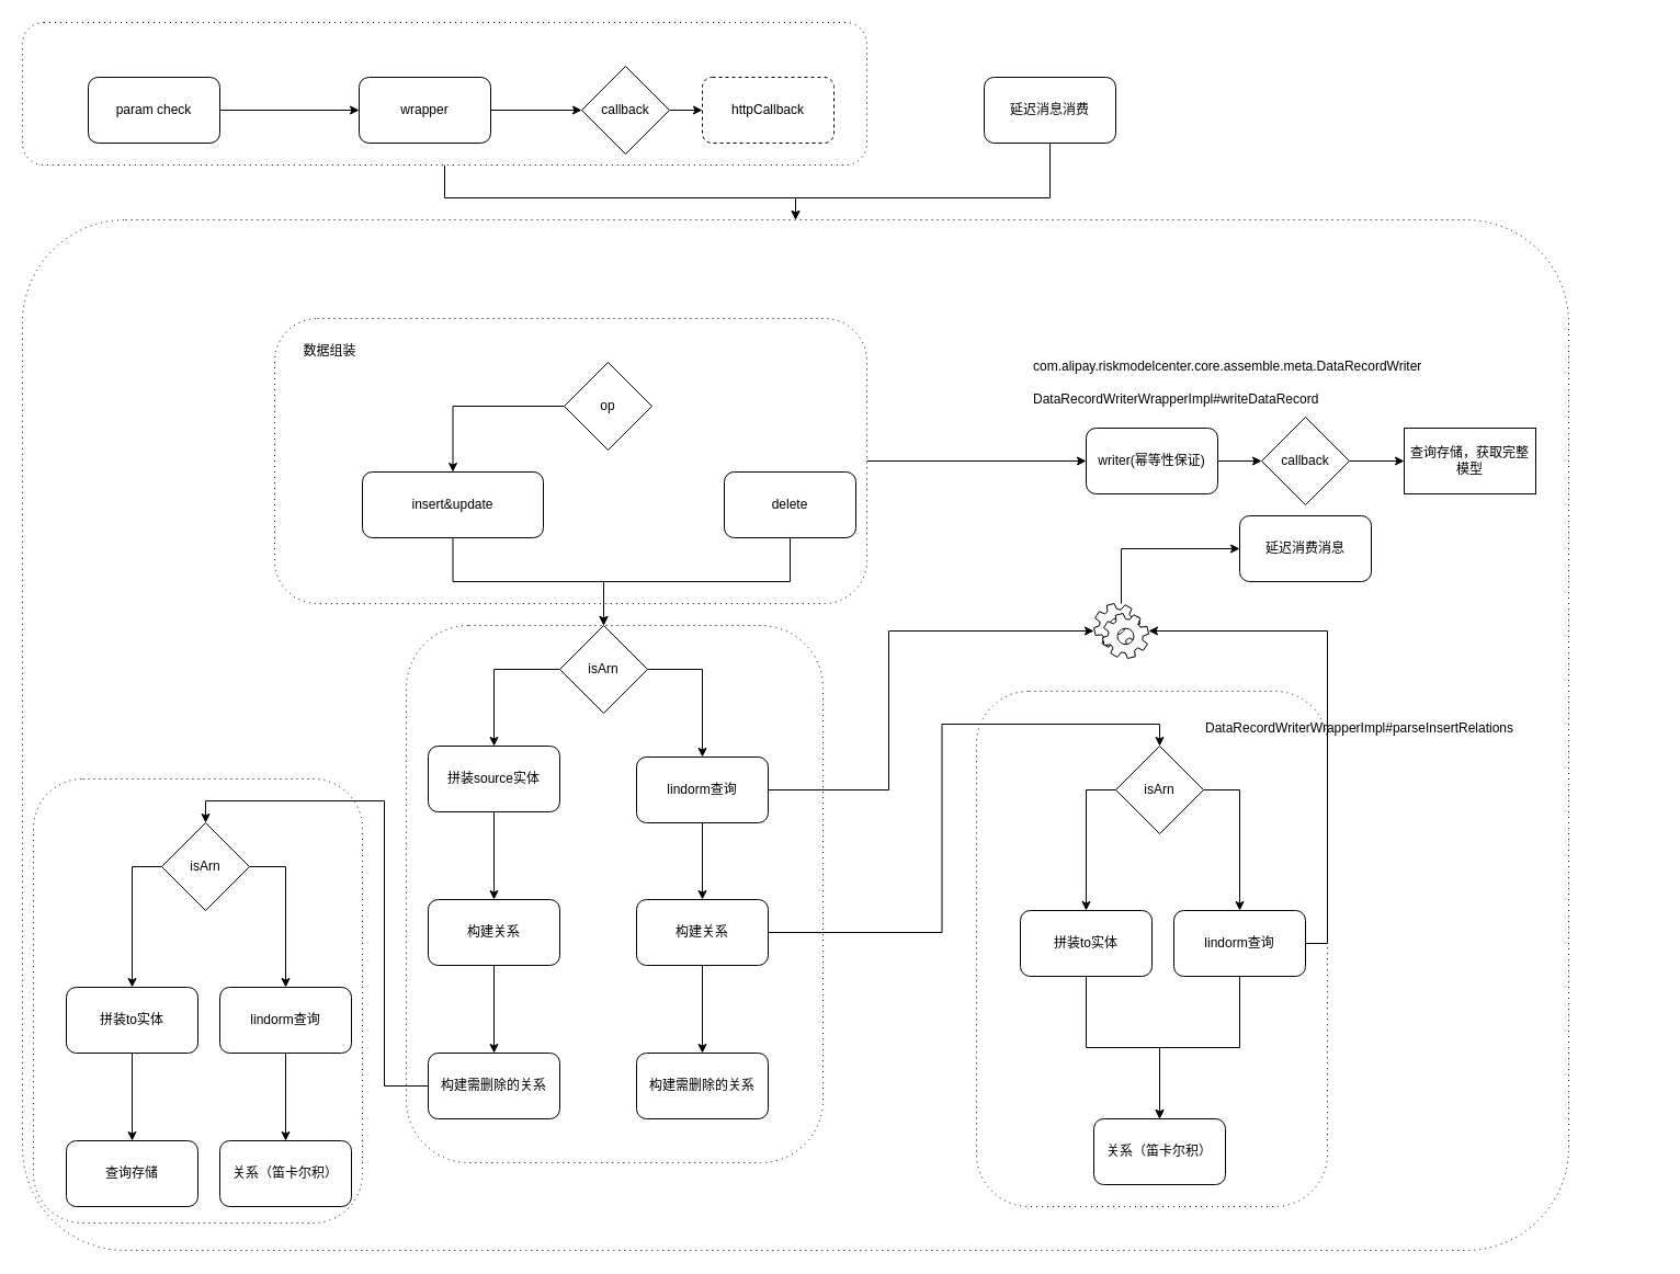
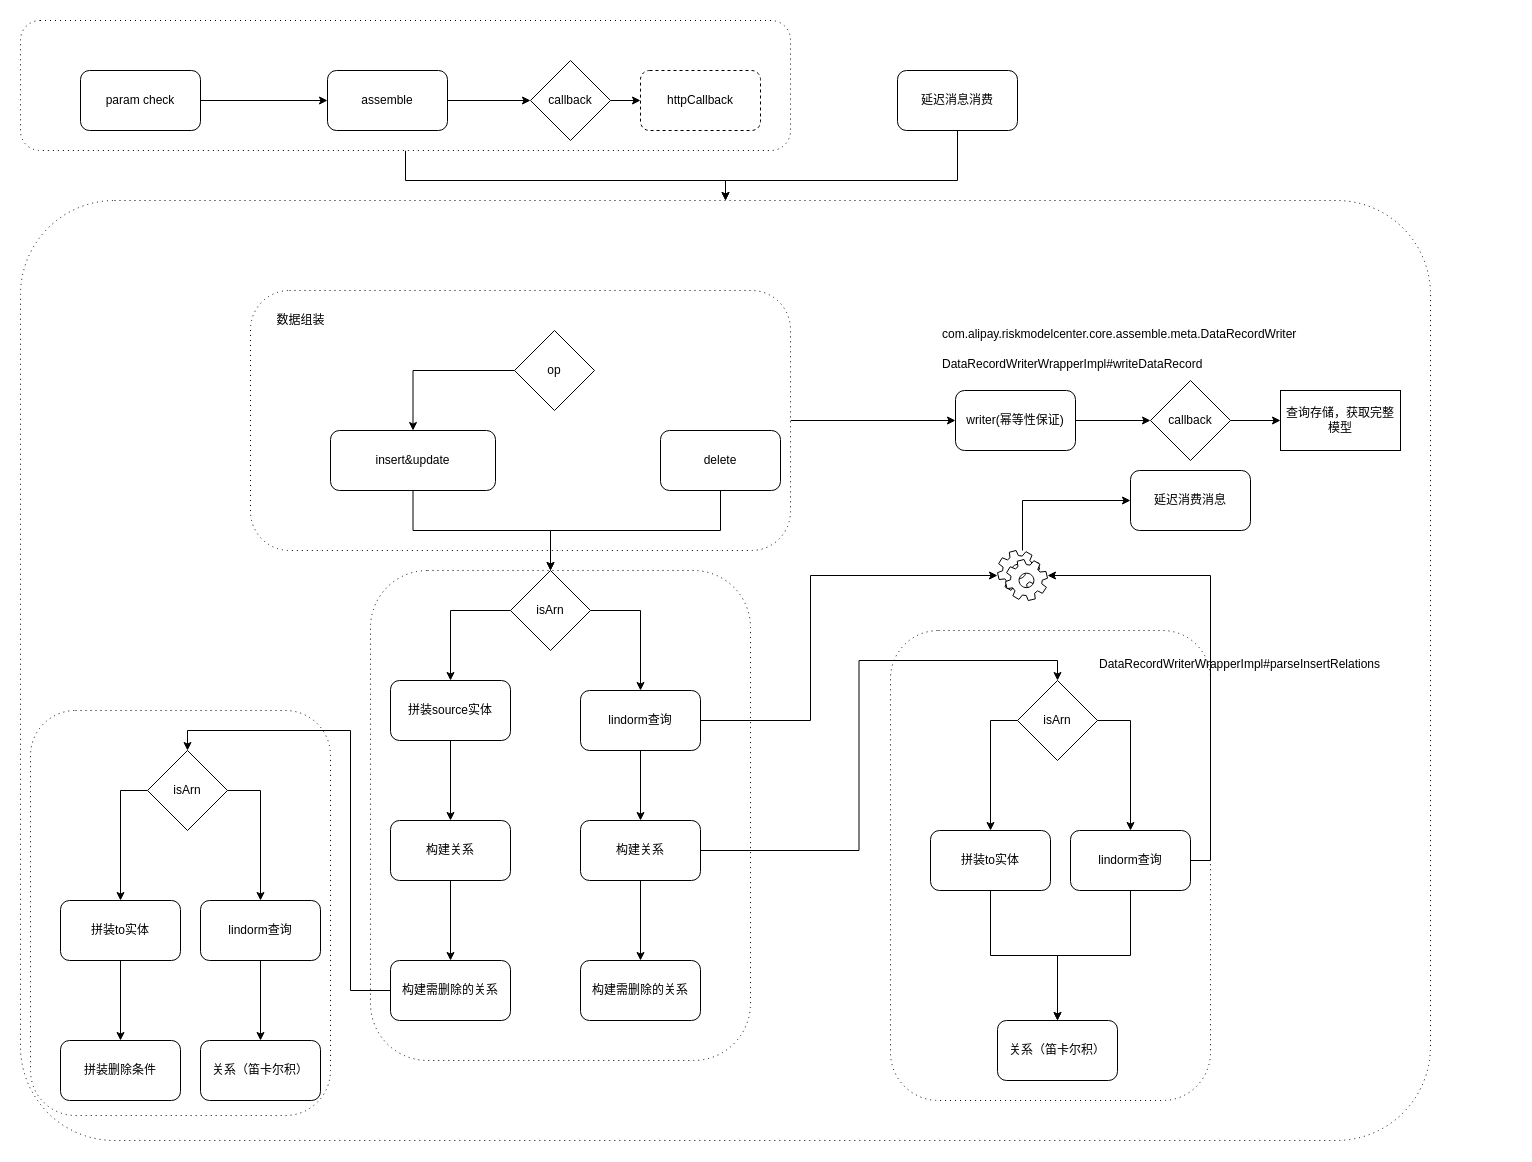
- <mxCell id="14" value="wrapper" style="rounded=1;whiteSpace=wrap;html=1;" parent="1" vertex="1"><mxGeometry x="327" y="70" width="120" height="60" as="geometry" /></mxCell>
+ <mxCell id="14" value="assemble" style="rounded=1;whiteSpace=wrap;html=1;" parent="1" vertex="1"><mxGeometry x="327" y="70" width="120" height="60" as="geometry" /></mxCell>
- <mxCell id="58" value="writer(幂等性保证)" style="rounded=1;whiteSpace=wrap;html=1;" parent="1" vertex="1"><mxGeometry x="990" y="390" width="120" height="60" as="geometry" /></mxCell>
+ <mxCell id="58" value="writer(幂等性保证)" style="rounded=1;whiteSpace=wrap;html=1;" parent="1" vertex="1"><mxGeometry x="955" y="390" width="120" height="60" as="geometry" /></mxCell>
- <mxCell id="52" value="查询存储" style="rounded=1;whiteSpace=wrap;html=1;" parent="1" vertex="1"><mxGeometry x="60" y="1040" width="120" height="60" as="geometry" /></mxCell>
+ <mxCell id="52" value="拼装删除条件" style="rounded=1;whiteSpace=wrap;html=1;" parent="1" vertex="1"><mxGeometry x="60" y="1040" width="120" height="60" as="geometry" /></mxCell>
